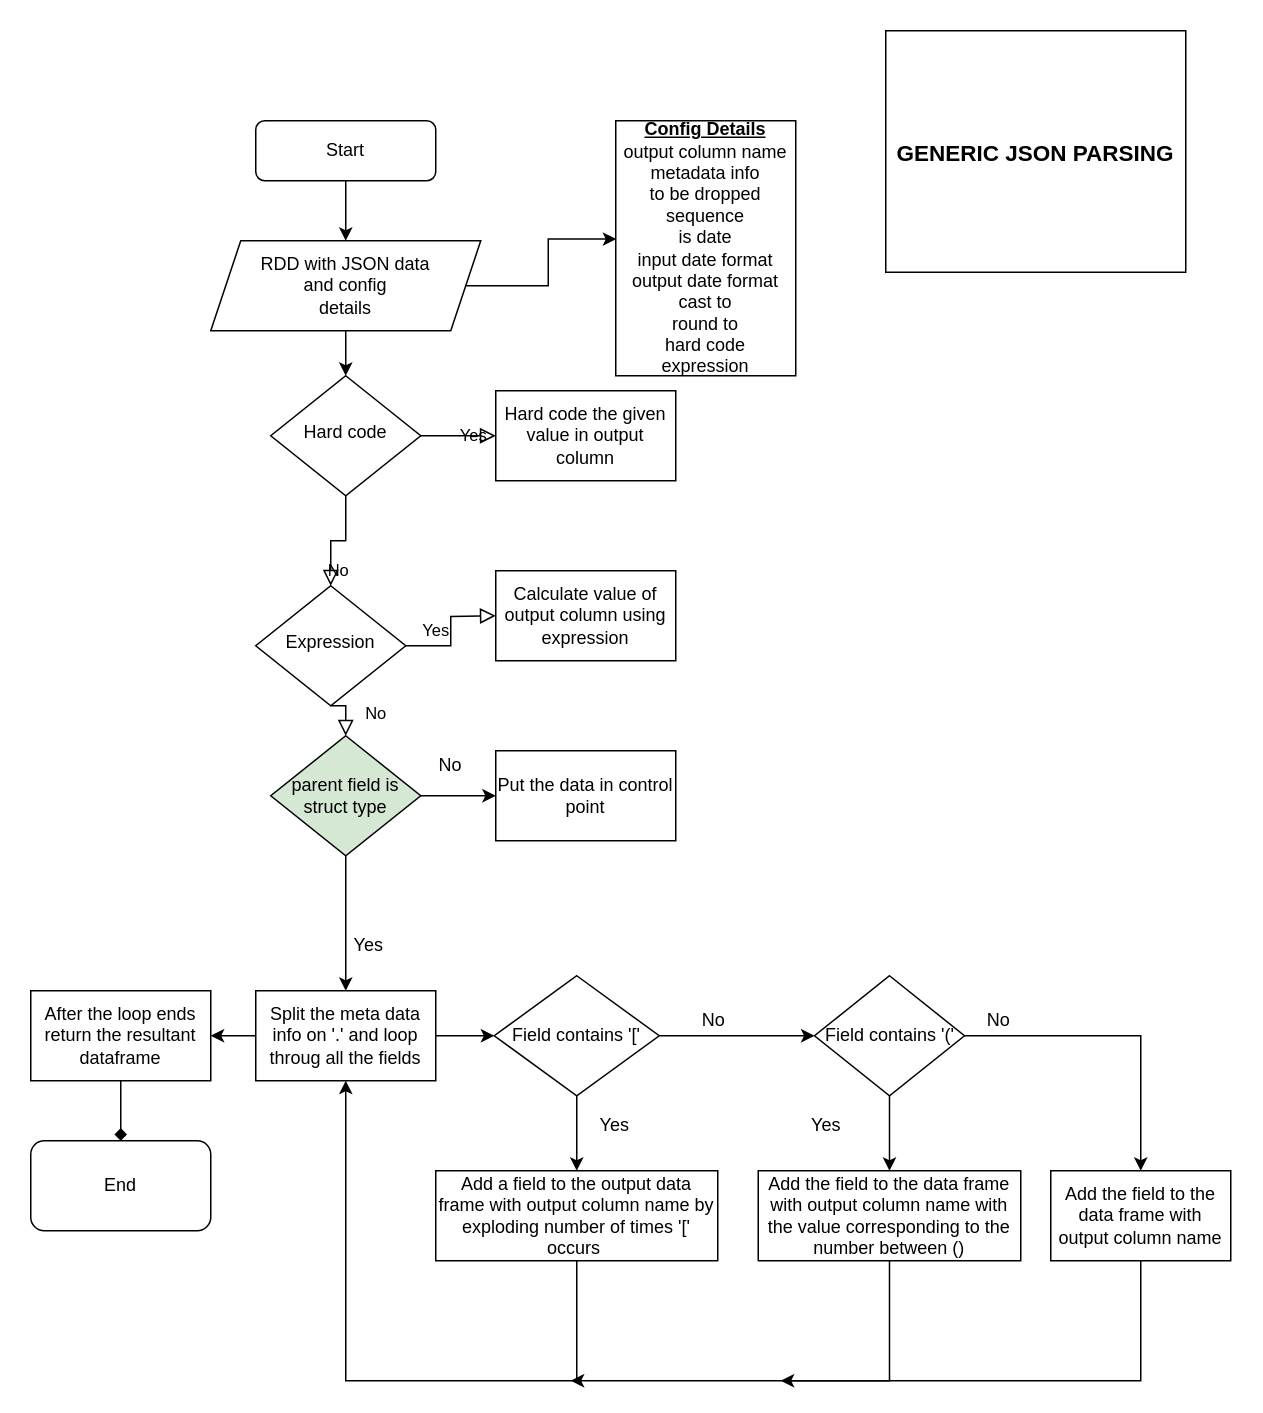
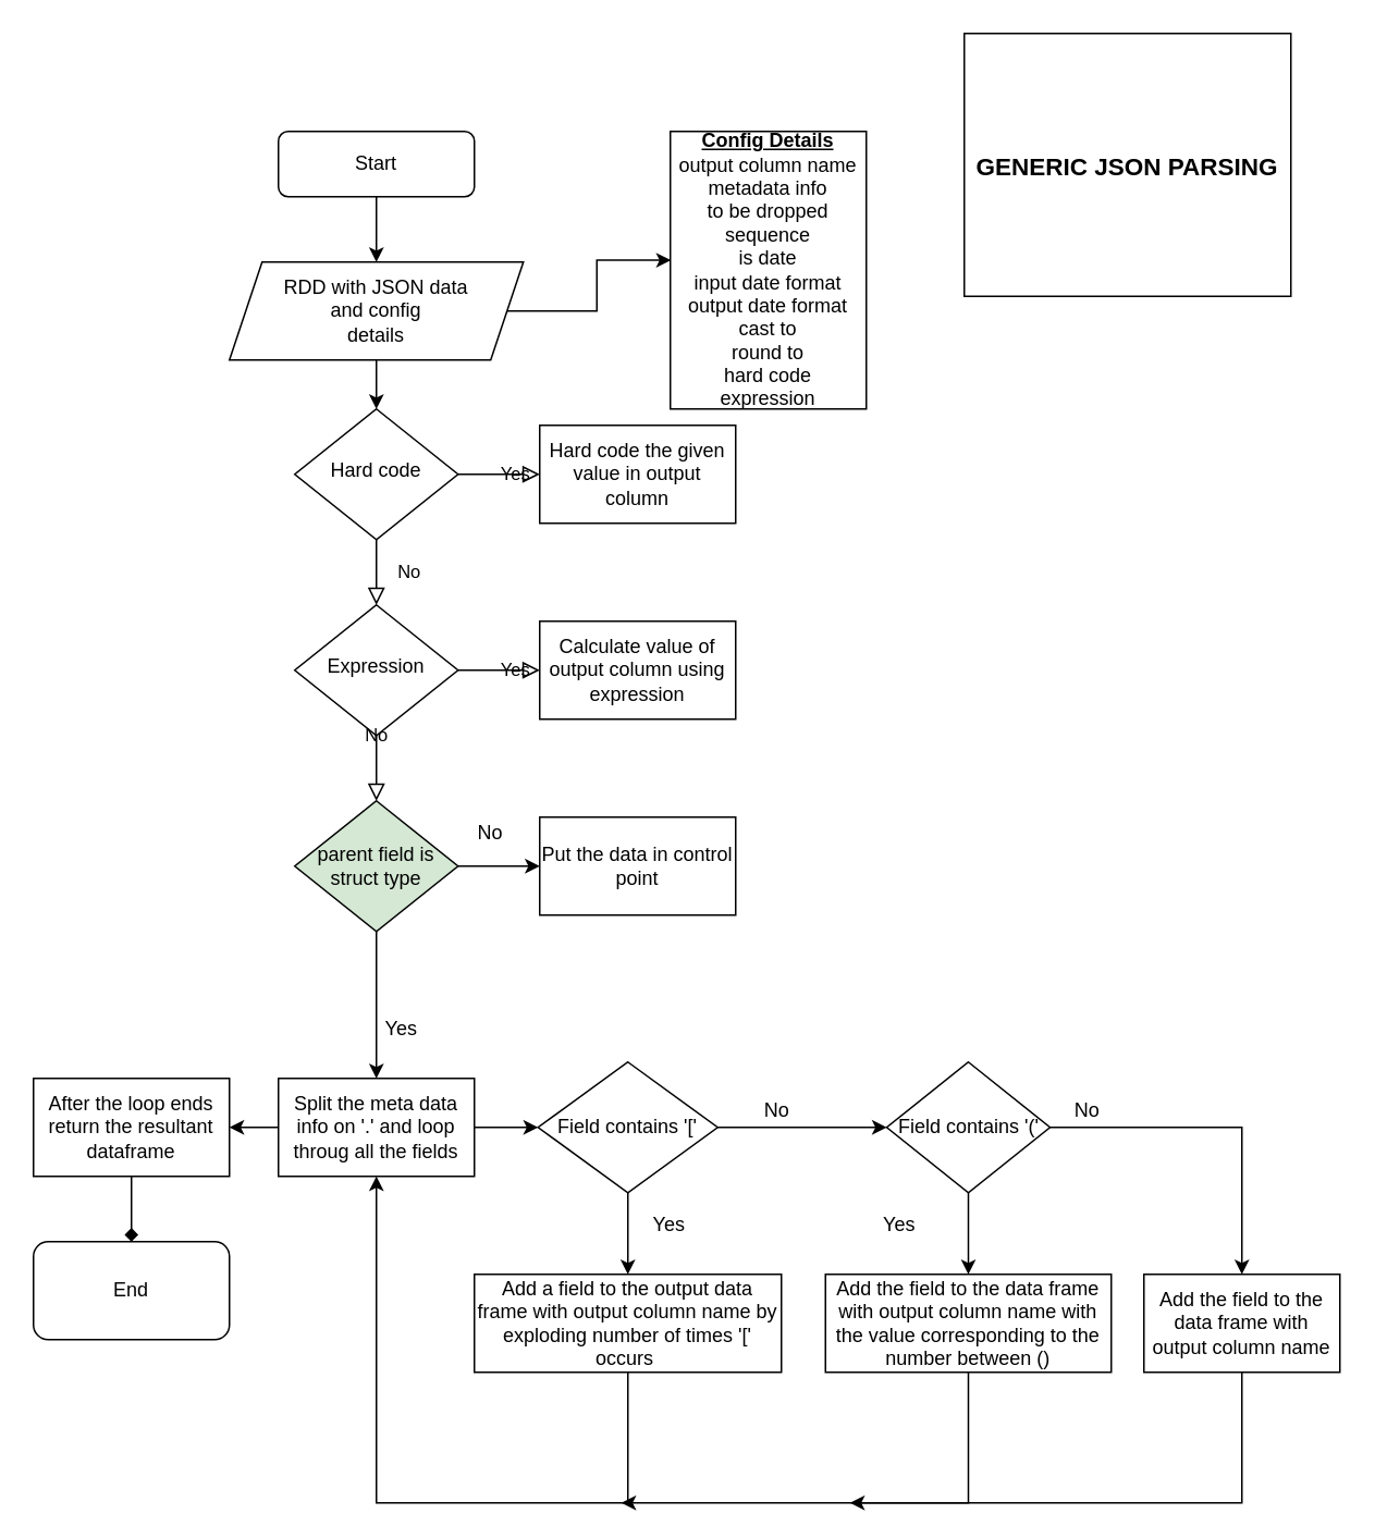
- <mxCell id="8" value="Expression" style="rhombus;whiteSpace=wrap;html=1;shadow=0;fontFamily=Helvetica;fontSize=12;align=center;strokeWidth=1;spacing=6;spacingTop=-4;" parent="1" vertex="1"><mxGeometry x="170" y="390" width="100" height="80" as="geometry" /></mxCell>
+ <mxCell id="8" value="Expression" style="rhombus;whiteSpace=wrap;html=1;shadow=0;fontFamily=Helvetica;fontSize=12;align=center;strokeWidth=1;spacing=6;spacingTop=-4;" parent="1" vertex="1"><mxGeometry x="180" y="370" width="100" height="80" as="geometry" /></mxCell>
